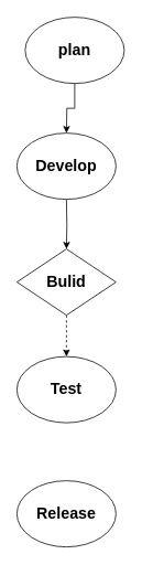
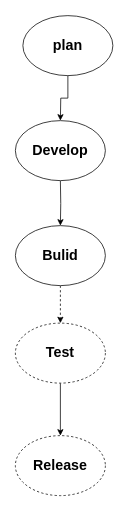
- <mxCell id="6" value="&lt;b&gt;&lt;font style=&quot;font-size: 19px;&quot;&gt;Bulid&lt;/font&gt;&lt;/b&gt;" style="rhombus;whiteSpace=wrap;html=1;" vertex="1" parent="1"><mxGeometry x="20" y="300" width="120" height="80" as="geometry" /></mxCell>
+ <mxCell id="6" value="&lt;b&gt;&lt;font style=&quot;font-size: 19px;&quot;&gt;Bulid&lt;/font&gt;&lt;/b&gt;" style="ellipse;whiteSpace=wrap;html=1;" vertex="1" parent="1"><mxGeometry x="20" y="300" width="120" height="80" as="geometry" /></mxCell>
- <mxCell id="8" value="&lt;b&gt;&lt;font style=&quot;font-size: 19px;&quot;&gt;Test&lt;/font&gt;&lt;/b&gt;" style="ellipse;whiteSpace=wrap;html=1;" vertex="1" parent="1"><mxGeometry x="20" y="430" width="120" height="80" as="geometry" /></mxCell>
+ <mxCell id="8" value="&lt;b&gt;&lt;font style=&quot;font-size: 19px;&quot;&gt;Test&lt;/font&gt;&lt;/b&gt;" style="ellipse;whiteSpace=wrap;html=1;dashed=1;" vertex="1" parent="1"><mxGeometry x="20" y="430" width="120" height="80" as="geometry" /></mxCell>
+ <mxCell id="7" style="edgeStyle=orthogonalEdgeStyle;rounded=0;orthogonalLoop=1;jettySize=auto;html=1;entryX=0.5;entryY=0;entryDx=0;entryDy=0;" edge="1" parent="1" source="8" target="9"><mxGeometry relative="1" as="geometry" /></mxCell>
- <mxCell id="9" value="&lt;b&gt;&lt;font style=&quot;font-size: 19px;&quot;&gt;Release&lt;/font&gt;&lt;/b&gt;" style="ellipse;whiteSpace=wrap;html=1;" vertex="1" parent="1"><mxGeometry x="20" y="580" width="120" height="80" as="geometry" /></mxCell>
+ <mxCell id="9" value="&lt;b&gt;&lt;font style=&quot;font-size: 19px;&quot;&gt;Release&lt;/font&gt;&lt;/b&gt;" style="ellipse;whiteSpace=wrap;html=1;dashed=1;" vertex="1" parent="1"><mxGeometry x="20" y="580" width="120" height="80" as="geometry" /></mxCell>
